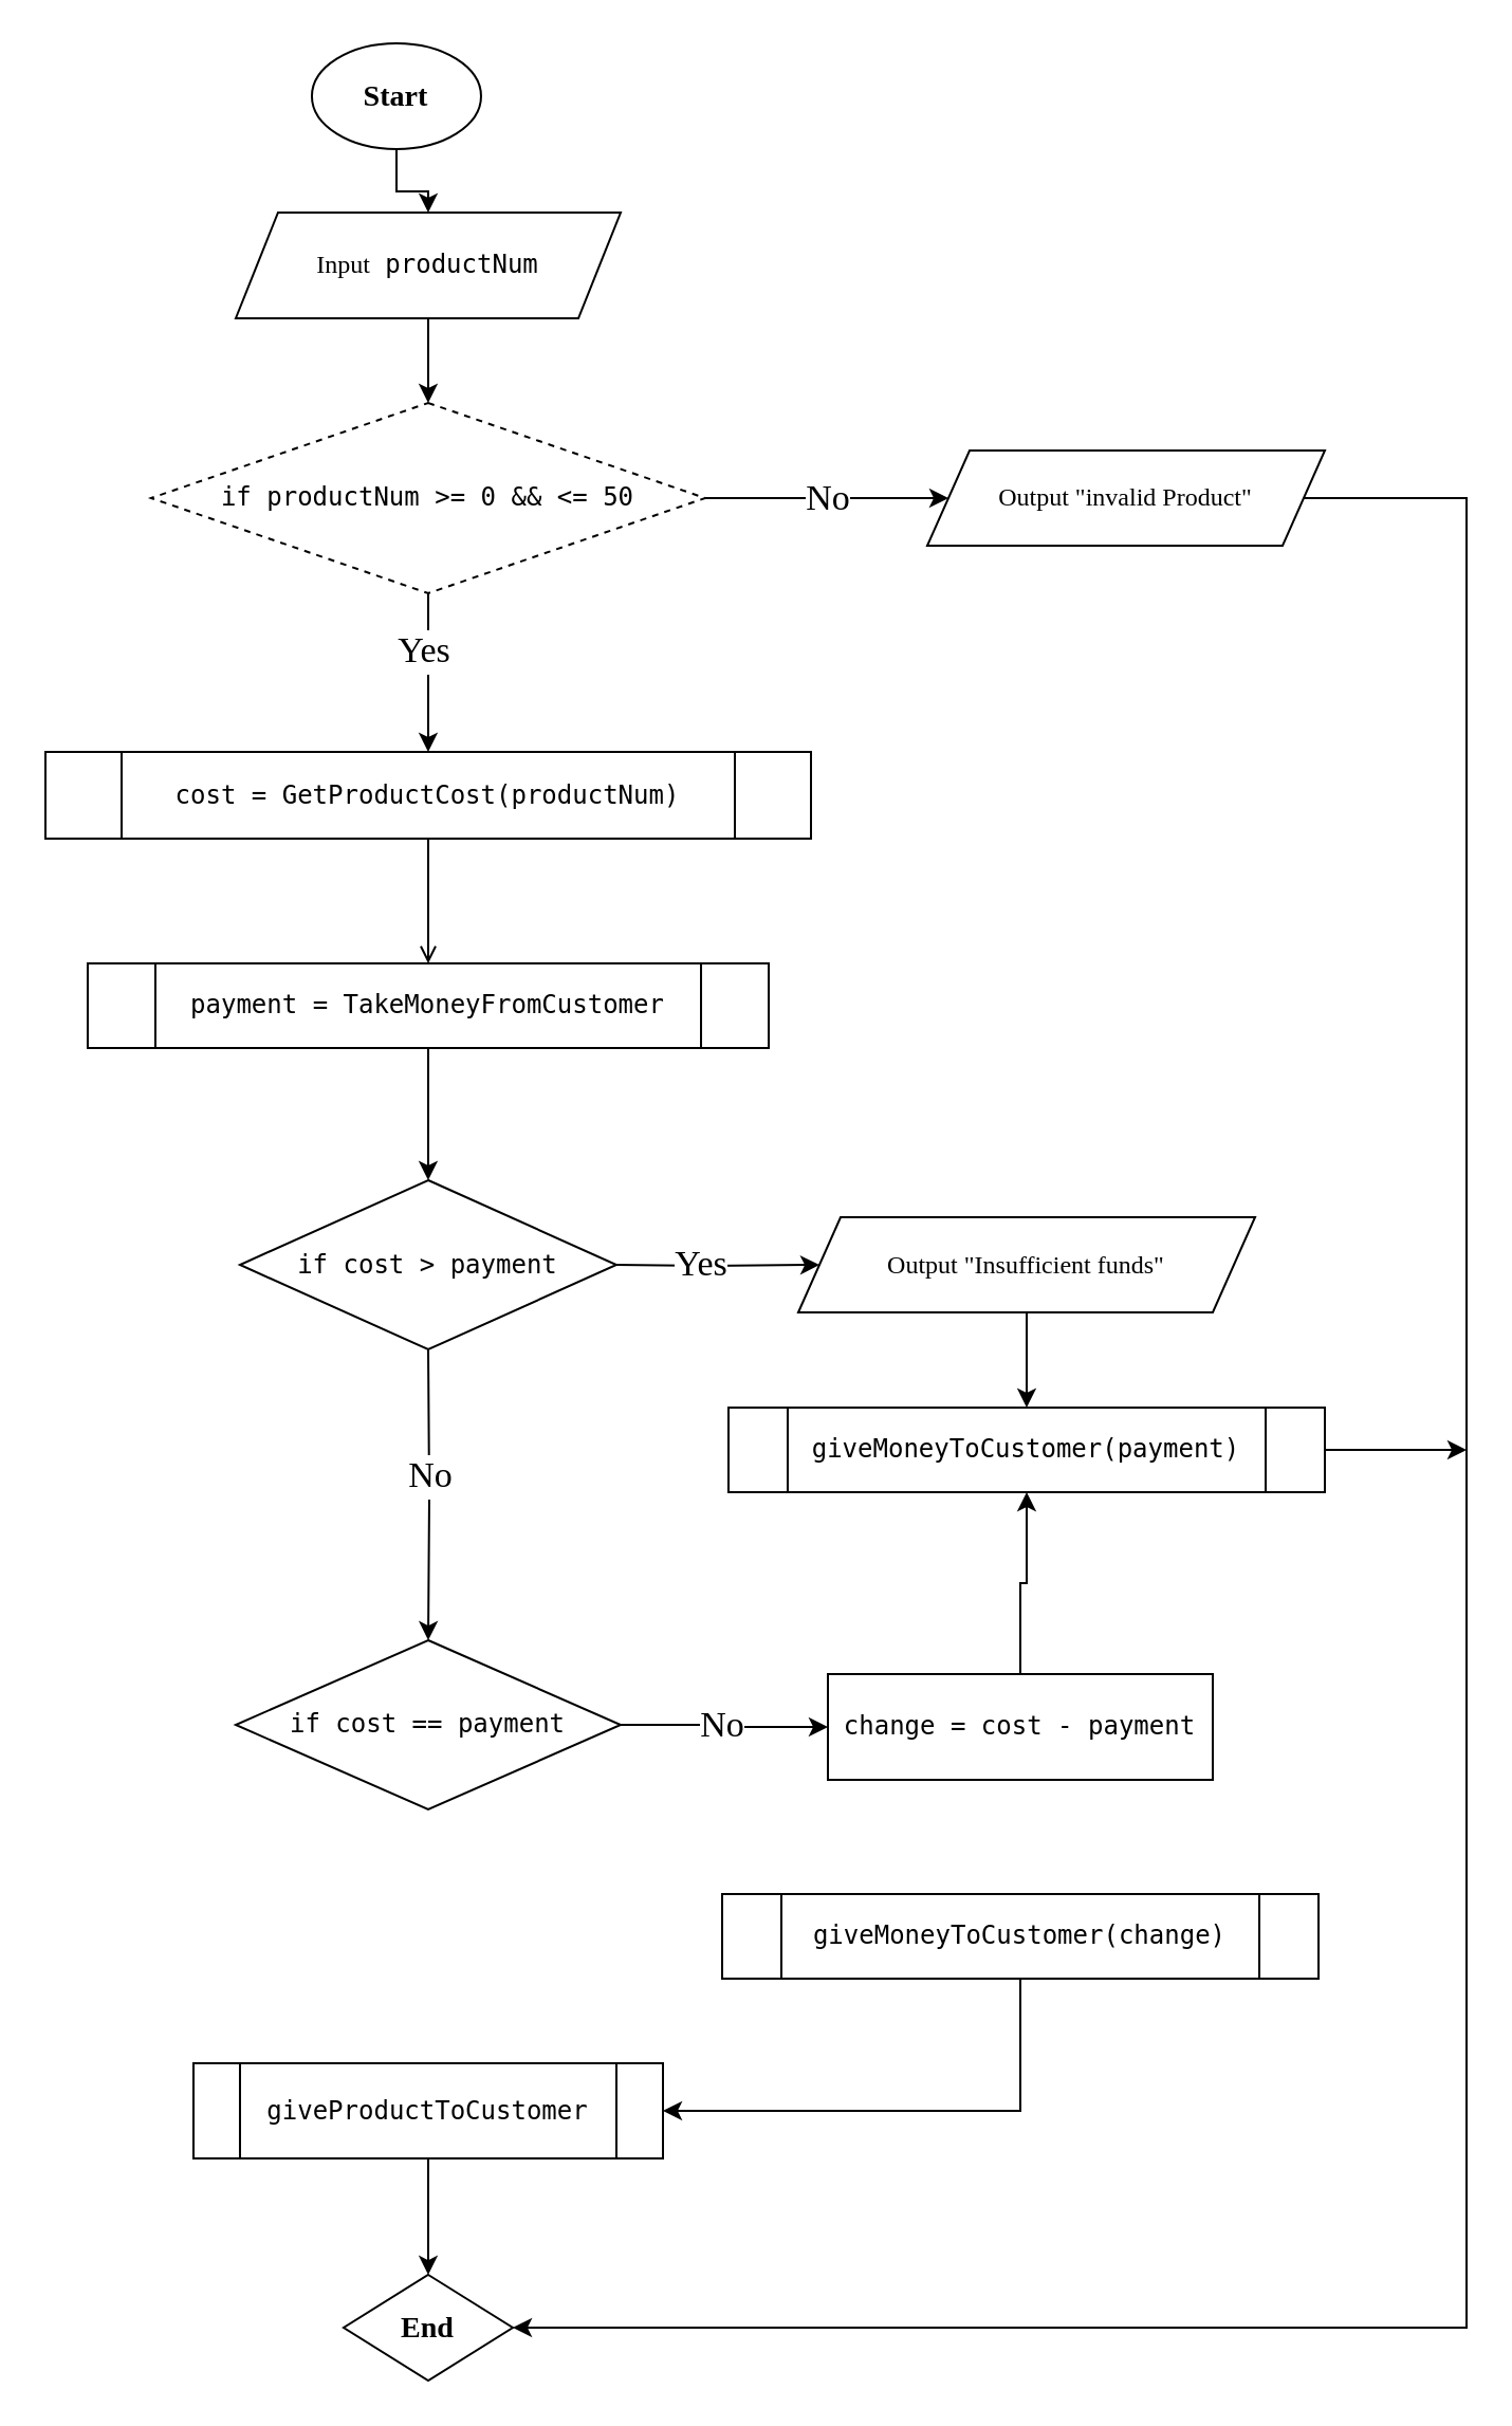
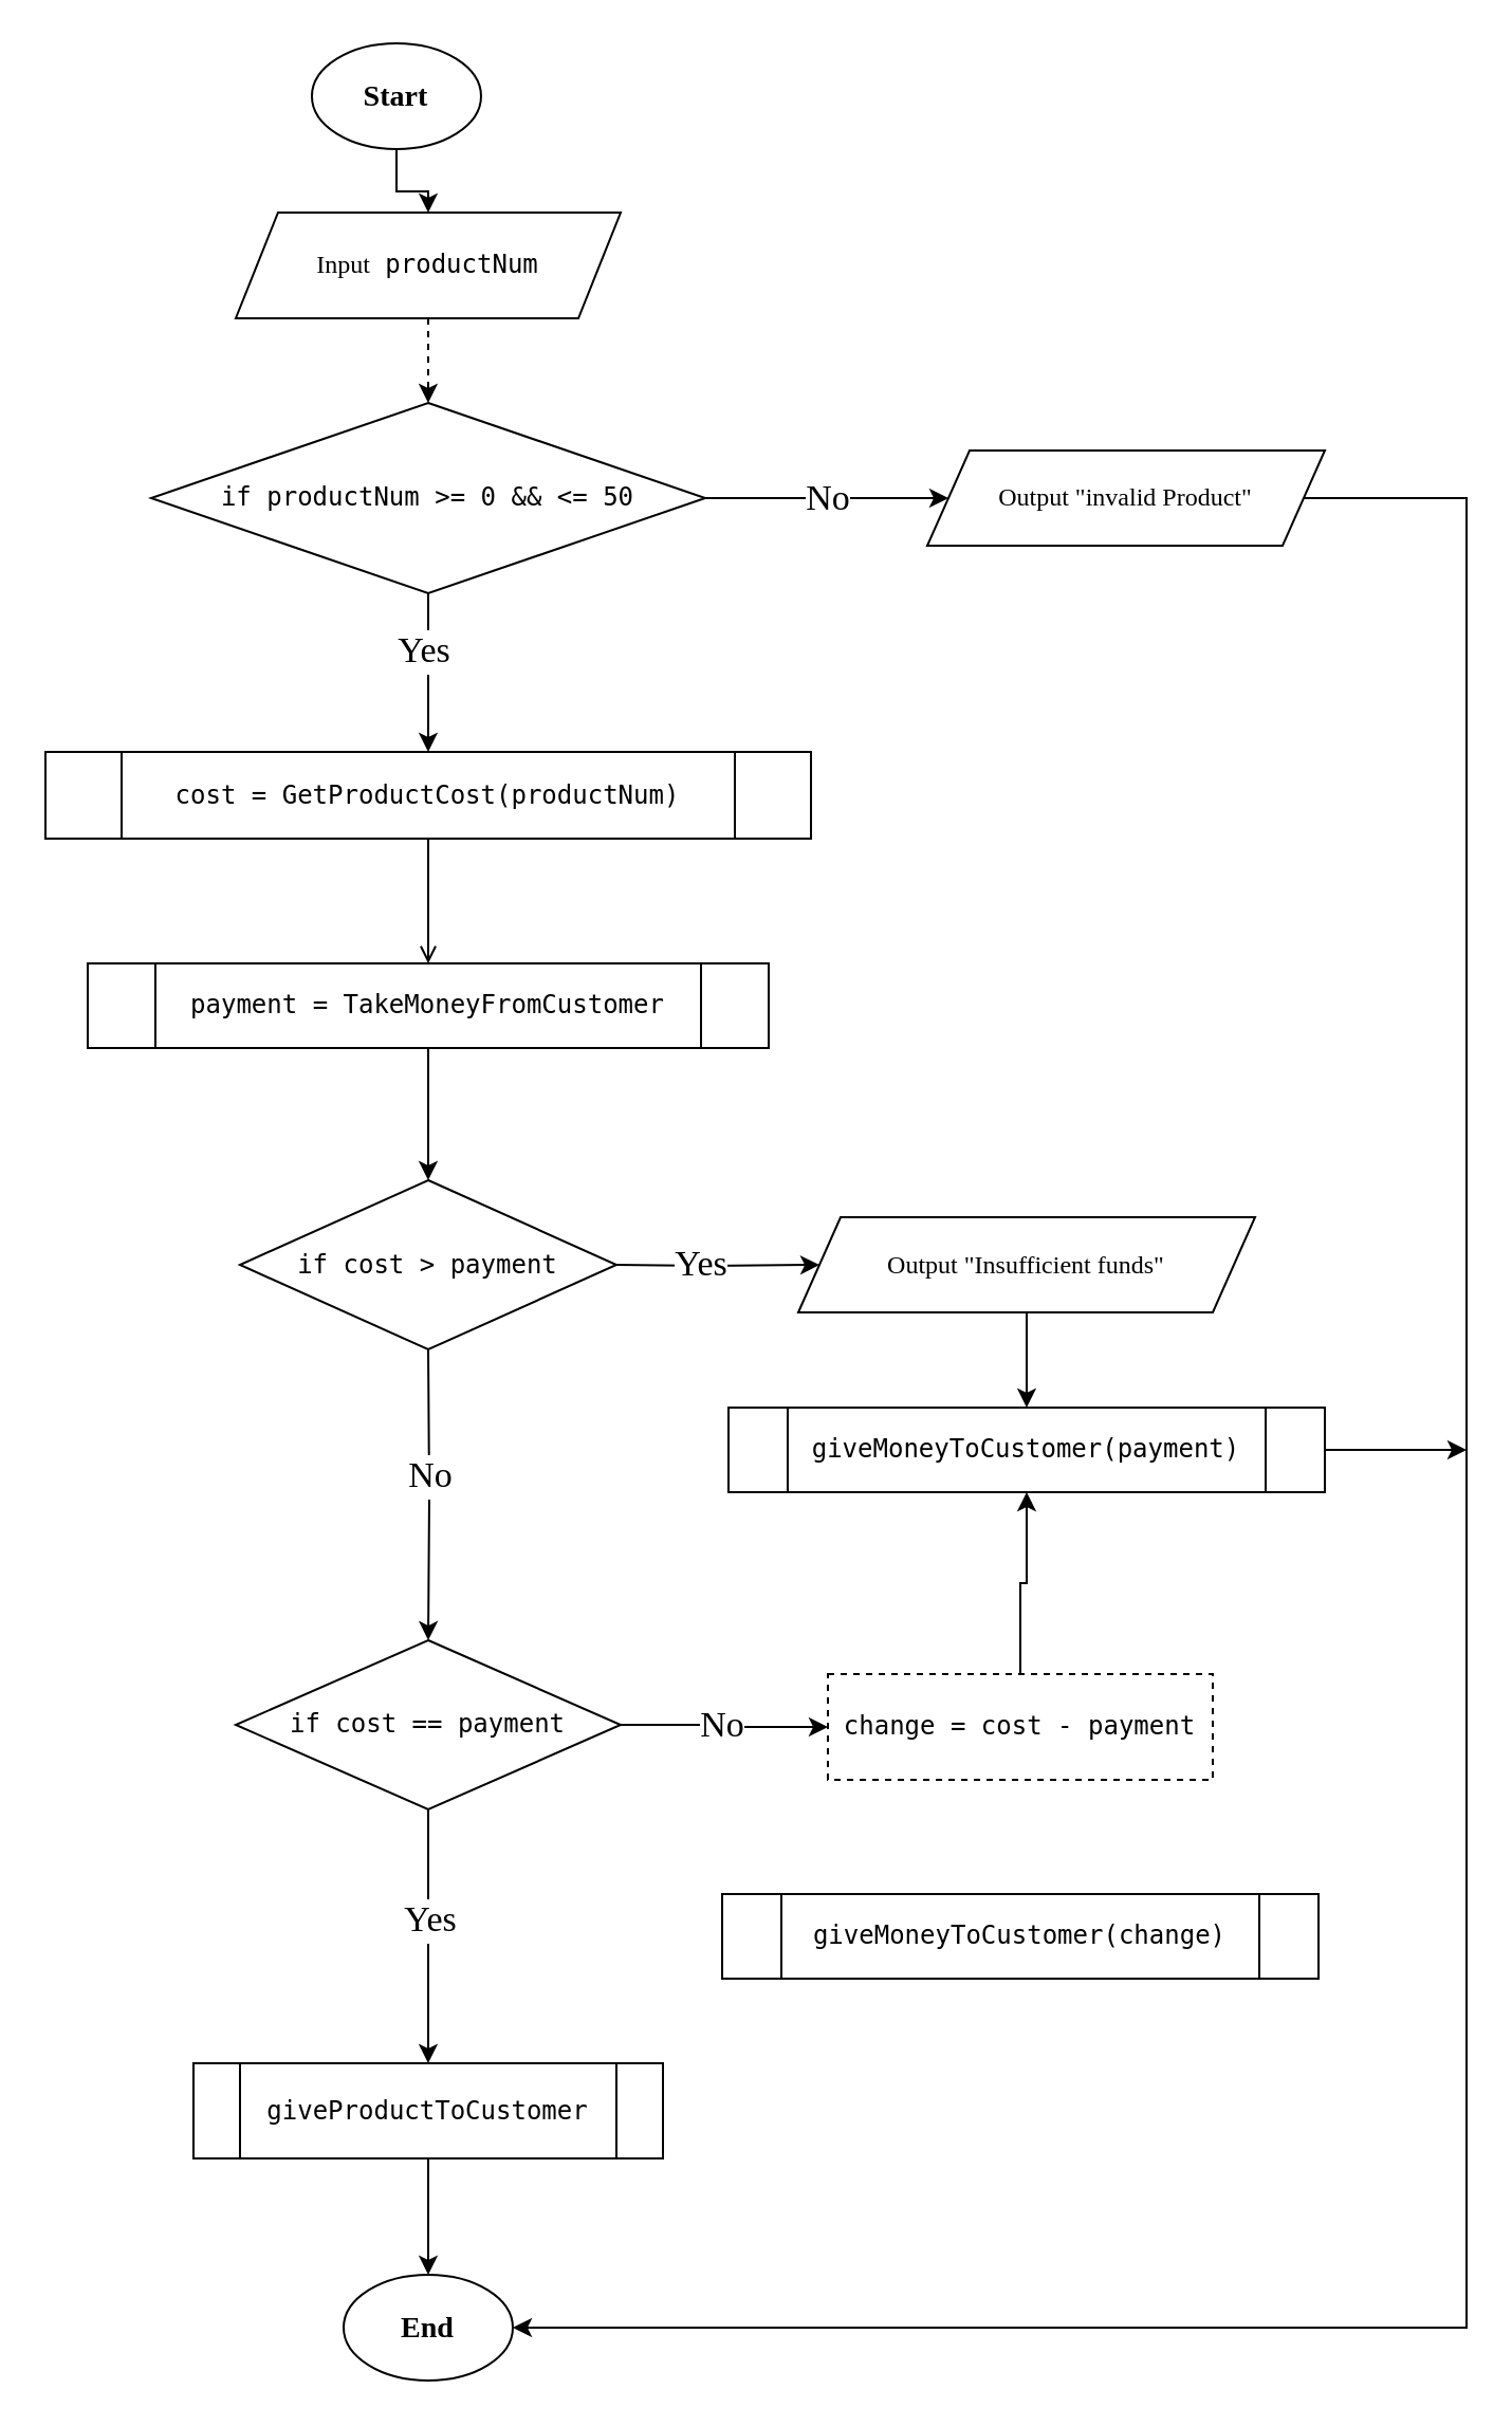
- <mxCell id="5" style="edgeStyle=orthogonalEdgeStyle;rounded=0;orthogonalLoop=1;jettySize=auto;html=1;" edge="1" parent="1" source="6" target="11"><mxGeometry relative="1" as="geometry" /></mxCell>
+ <mxCell id="5" style="edgeStyle=orthogonalEdgeStyle;rounded=0;orthogonalLoop=1;jettySize=auto;html=1;dashed=1;" edge="1" parent="1" source="6" target="11"><mxGeometry relative="1" as="geometry" /></mxCell>
- <mxCell id="11" value="&lt;pre&gt;if productNum &amp;gt;= 0 &amp;amp;&amp;amp; &amp;lt;= 50&lt;/pre&gt;" style="rhombus;whiteSpace=wrap;html=1;fontFamily=Verdana;dashed=1;" vertex="1" parent="1"><mxGeometry x="70.98" y="190" width="262.02" height="90" as="geometry" /></mxCell>
+ <mxCell id="11" value="&lt;pre&gt;if productNum &amp;gt;= 0 &amp;amp;&amp;amp; &amp;lt;= 50&lt;/pre&gt;" style="rhombus;whiteSpace=wrap;html=1;fontFamily=Verdana;" vertex="1" parent="1"><mxGeometry x="70.98" y="190" width="262.02" height="90" as="geometry" /></mxCell>
- <mxCell id="33" value="&lt;pre&gt;change = cost - payment&lt;/pre&gt;" style="whiteSpace=wrap;html=1;" vertex="1" parent="1"><mxGeometry x="391" y="791" width="182.01" height="50" as="geometry" /></mxCell>
+ <mxCell id="33" value="&lt;pre&gt;change = cost - payment&lt;/pre&gt;" style="whiteSpace=wrap;html=1;dashed=1;" vertex="1" parent="1"><mxGeometry x="391" y="791" width="182.01" height="50" as="geometry" /></mxCell>
+ <mxCell id="23" style="edgeStyle=orthogonalEdgeStyle;rounded=0;orthogonalLoop=1;jettySize=auto;html=1;exitX=0.5;exitY=1;exitDx=0;exitDy=0;entryX=0.5;entryY=0;entryDx=0;entryDy=0;" edge="1" parent="1" source="25" target="29"><mxGeometry relative="1" as="geometry" /></mxCell>
+ <mxCell id="24" value="&lt;font style=&quot;font-size: 17px;&quot; face=&quot;Verdana&quot;&gt;Yes&lt;/font&gt;" style="edgeLabel;html=1;align=center;verticalAlign=middle;resizable=0;points=[];" vertex="1" connectable="0" parent="23"><mxGeometry x="-0.119" y="1" relative="1" as="geometry"><mxPoint as="offset" /></mxGeometry></mxCell>
- <mxCell id="30" style="edgeStyle=orthogonalEdgeStyle;rounded=0;orthogonalLoop=1;jettySize=auto;html=1;exitX=0.5;exitY=1;exitDx=0;exitDy=0;entryX=1;entryY=0.5;entryDx=0;entryDy=0;" edge="1" parent="1" source="31" target="29"><mxGeometry relative="1" as="geometry" /></mxCell>
- <mxCell id="4" value="&lt;h3&gt;End&lt;/h3&gt;" style="rhombus;whiteSpace=wrap;html=1;fontFamily=Verdana;" vertex="1" parent="1"><mxGeometry x="162" y="1075" width="80" height="50" as="geometry" /></mxCell>
+ <mxCell id="4" value="&lt;h3&gt;End&lt;/h3&gt;" style="ellipse;whiteSpace=wrap;html=1;fontFamily=Verdana;" vertex="1" parent="1"><mxGeometry x="162" y="1075" width="80" height="50" as="geometry" /></mxCell>
